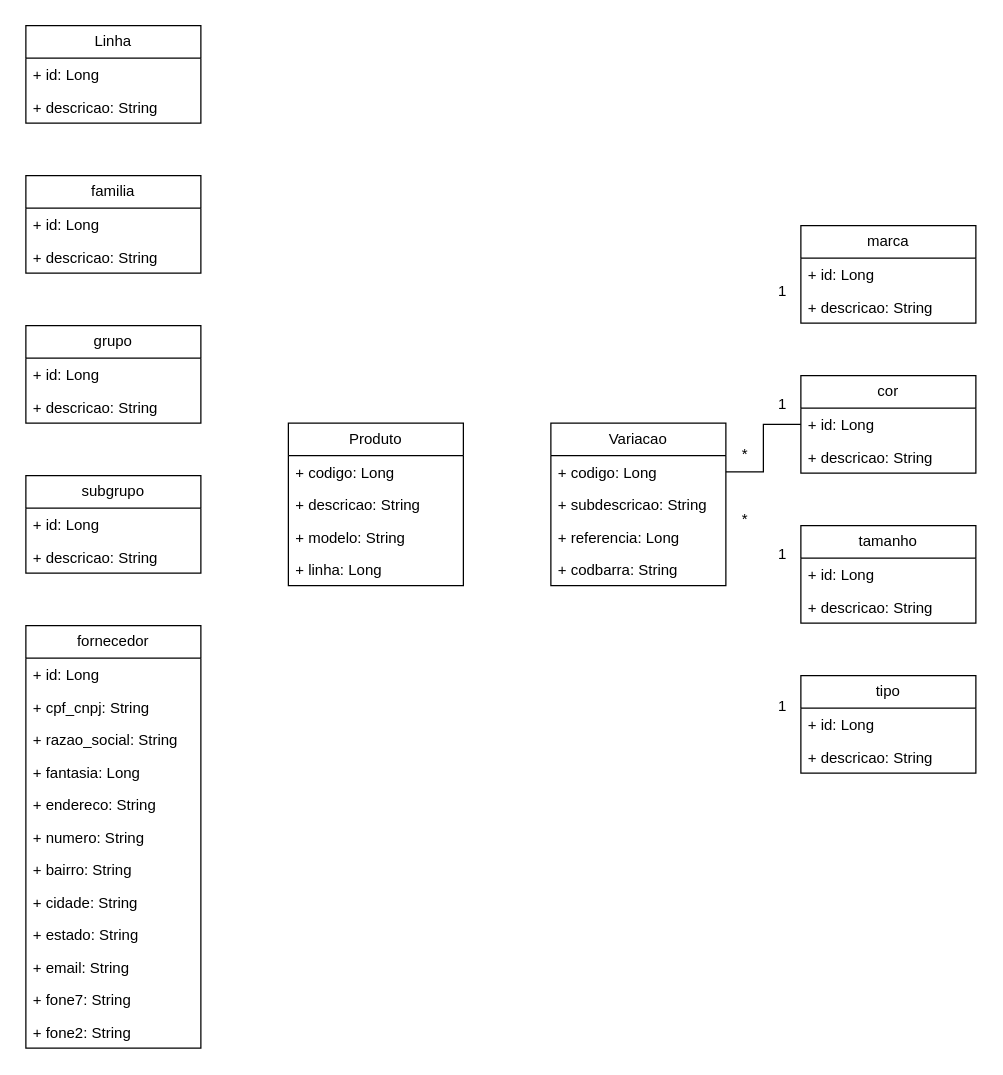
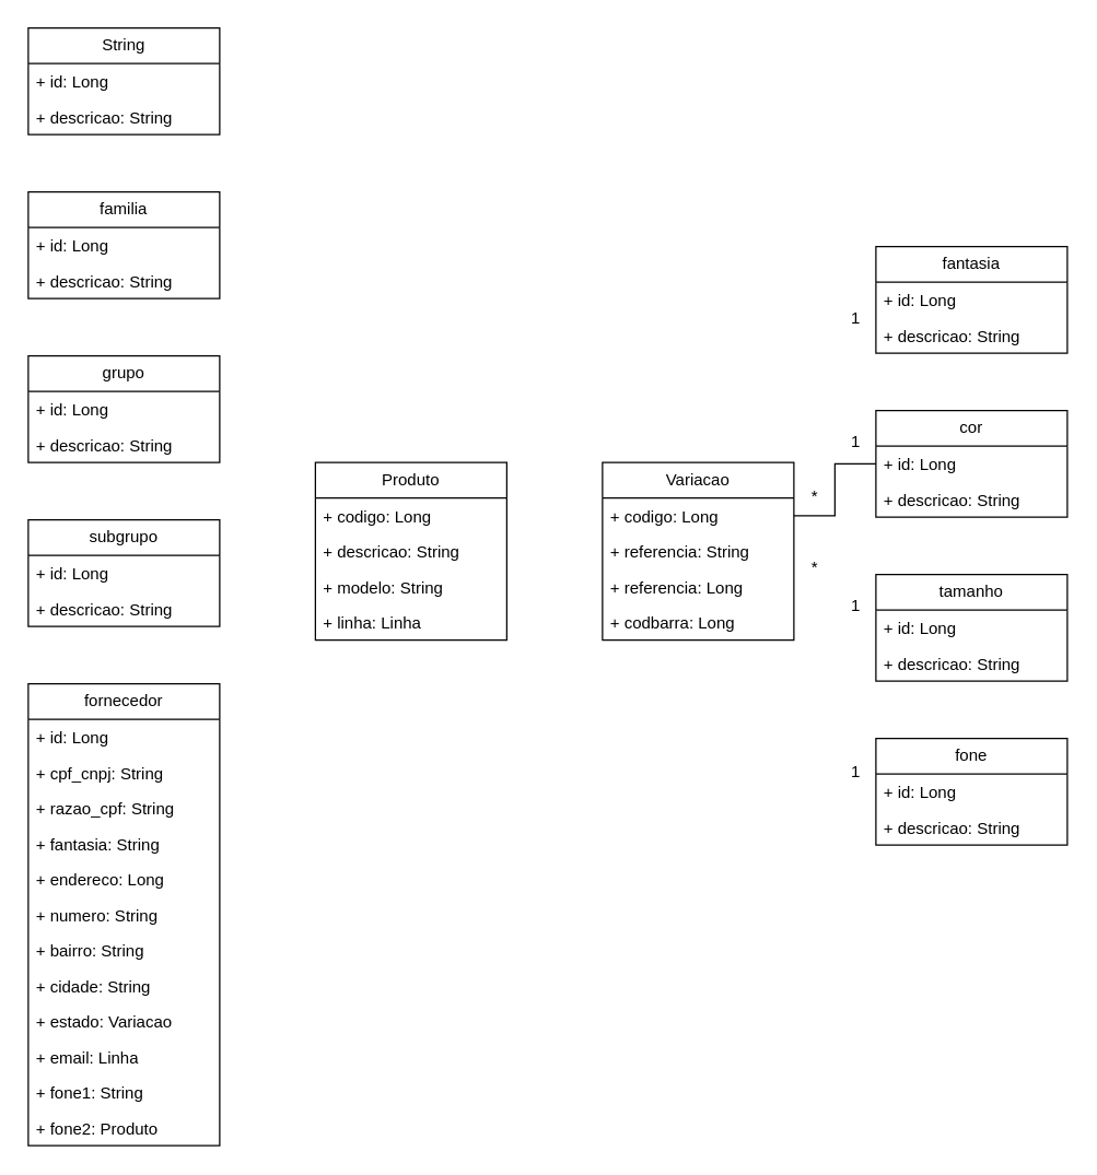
- <mxCell id="2" value="Linha" style="swimlane;fontStyle=0;childLayout=stackLayout;horizontal=1;startSize=26;fillColor=none;horizontalStack=0;resizeParent=1;resizeParentMax=0;resizeLast=0;collapsible=1;marginBottom=0;whiteSpace=wrap;html=1;" parent="1" vertex="1"><mxGeometry x="20" y="20" width="140" height="78" as="geometry" /></mxCell>
+ <mxCell id="2" value="String" style="swimlane;fontStyle=0;childLayout=stackLayout;horizontal=1;startSize=26;fillColor=none;horizontalStack=0;resizeParent=1;resizeParentMax=0;resizeLast=0;collapsible=1;marginBottom=0;whiteSpace=wrap;html=1;" parent="1" vertex="1"><mxGeometry x="20" y="20" width="140" height="78" as="geometry" /></mxCell>
- <mxCell id="14" value="marca" style="swimlane;fontStyle=0;childLayout=stackLayout;horizontal=1;startSize=26;fillColor=none;horizontalStack=0;resizeParent=1;resizeParentMax=0;resizeLast=0;collapsible=1;marginBottom=0;whiteSpace=wrap;html=1;" parent="1" vertex="1"><mxGeometry x="640" y="180" width="140" height="78" as="geometry" /></mxCell>
+ <mxCell id="14" value="fantasia" style="swimlane;fontStyle=0;childLayout=stackLayout;horizontal=1;startSize=26;fillColor=none;horizontalStack=0;resizeParent=1;resizeParentMax=0;resizeLast=0;collapsible=1;marginBottom=0;whiteSpace=wrap;html=1;" parent="1" vertex="1"><mxGeometry x="640" y="180" width="140" height="78" as="geometry" /></mxCell>
- <mxCell id="47" value="+ subdescricao: String" style="text;strokeColor=none;fillColor=none;align=left;verticalAlign=top;spacingLeft=4;spacingRight=4;overflow=hidden;rotatable=0;points=[[0,0.5],[1,0.5]];portConstraint=eastwest;whiteSpace=wrap;html=1;" vertex="1" parent="45"><mxGeometry y="52" width="140" height="26" as="geometry" /></mxCell>
+ <mxCell id="47" value="+ referencia: String" style="text;strokeColor=none;fillColor=none;align=left;verticalAlign=top;spacingLeft=4;spacingRight=4;overflow=hidden;rotatable=0;points=[[0,0.5],[1,0.5]];portConstraint=eastwest;whiteSpace=wrap;html=1;" vertex="1" parent="45"><mxGeometry y="52" width="140" height="26" as="geometry" /></mxCell>
- <mxCell id="41" value="+ linha: Long" style="text;strokeColor=none;fillColor=none;align=left;verticalAlign=top;spacingLeft=4;spacingRight=4;overflow=hidden;rotatable=0;points=[[0,0.5],[1,0.5]];portConstraint=eastwest;whiteSpace=wrap;html=1;" vertex="1" parent="37"><mxGeometry y="104" width="140" height="26" as="geometry" /></mxCell>
+ <mxCell id="41" value="+ linha: Linha" style="text;strokeColor=none;fillColor=none;align=left;verticalAlign=top;spacingLeft=4;spacingRight=4;overflow=hidden;rotatable=0;points=[[0,0.5],[1,0.5]];portConstraint=eastwest;whiteSpace=wrap;html=1;" vertex="1" parent="37"><mxGeometry y="104" width="140" height="26" as="geometry" /></mxCell>
- <mxCell id="49" value="+ codbarra: String" style="text;strokeColor=none;fillColor=none;align=left;verticalAlign=top;spacingLeft=4;spacingRight=4;overflow=hidden;rotatable=0;points=[[0,0.5],[1,0.5]];portConstraint=eastwest;whiteSpace=wrap;html=1;" vertex="1" parent="45"><mxGeometry y="104" width="140" height="26" as="geometry" /></mxCell>
+ <mxCell id="49" value="+ codbarra: Long" style="text;strokeColor=none;fillColor=none;align=left;verticalAlign=top;spacingLeft=4;spacingRight=4;overflow=hidden;rotatable=0;points=[[0,0.5],[1,0.5]];portConstraint=eastwest;whiteSpace=wrap;html=1;" vertex="1" parent="45"><mxGeometry y="104" width="140" height="26" as="geometry" /></mxCell>
- <mxCell id="42" value="tipo" style="swimlane;fontStyle=0;childLayout=stackLayout;horizontal=1;startSize=26;fillColor=none;horizontalStack=0;resizeParent=1;resizeParentMax=0;resizeLast=0;collapsible=1;marginBottom=0;whiteSpace=wrap;html=1;" vertex="1" parent="1"><mxGeometry x="640" y="540" width="140" height="78" as="geometry" /></mxCell>
+ <mxCell id="42" value="fone" style="swimlane;fontStyle=0;childLayout=stackLayout;horizontal=1;startSize=26;fillColor=none;horizontalStack=0;resizeParent=1;resizeParentMax=0;resizeLast=0;collapsible=1;marginBottom=0;whiteSpace=wrap;html=1;" vertex="1" parent="1"><mxGeometry x="640" y="540" width="140" height="78" as="geometry" /></mxCell>
- <mxCell id="20" value="+ razao_social: String" style="text;strokeColor=none;fillColor=none;align=left;verticalAlign=top;spacingLeft=4;spacingRight=4;overflow=hidden;rotatable=0;points=[[0,0.5],[1,0.5]];portConstraint=eastwest;whiteSpace=wrap;html=1;" parent="17" vertex="1"><mxGeometry y="78" width="140" height="26" as="geometry" /></mxCell>
+ <mxCell id="20" value="+ razao_cpf: String" style="text;strokeColor=none;fillColor=none;align=left;verticalAlign=top;spacingLeft=4;spacingRight=4;overflow=hidden;rotatable=0;points=[[0,0.5],[1,0.5]];portConstraint=eastwest;whiteSpace=wrap;html=1;" parent="17" vertex="1"><mxGeometry y="78" width="140" height="26" as="geometry" /></mxCell>
- <mxCell id="21" value="+ fantasia: Long" style="text;strokeColor=none;fillColor=none;align=left;verticalAlign=top;spacingLeft=4;spacingRight=4;overflow=hidden;rotatable=0;points=[[0,0.5],[1,0.5]];portConstraint=eastwest;whiteSpace=wrap;html=1;" vertex="1" parent="17"><mxGeometry y="104" width="140" height="26" as="geometry" /></mxCell>
+ <mxCell id="21" value="+ fantasia: String" style="text;strokeColor=none;fillColor=none;align=left;verticalAlign=top;spacingLeft=4;spacingRight=4;overflow=hidden;rotatable=0;points=[[0,0.5],[1,0.5]];portConstraint=eastwest;whiteSpace=wrap;html=1;" vertex="1" parent="17"><mxGeometry y="104" width="140" height="26" as="geometry" /></mxCell>
- <mxCell id="22" value="+ endereco: String" style="text;strokeColor=none;fillColor=none;align=left;verticalAlign=top;spacingLeft=4;spacingRight=4;overflow=hidden;rotatable=0;points=[[0,0.5],[1,0.5]];portConstraint=eastwest;whiteSpace=wrap;html=1;" parent="17" vertex="1"><mxGeometry y="130" width="140" height="26" as="geometry" /></mxCell>
+ <mxCell id="22" value="+ endereco: Long" style="text;strokeColor=none;fillColor=none;align=left;verticalAlign=top;spacingLeft=4;spacingRight=4;overflow=hidden;rotatable=0;points=[[0,0.5],[1,0.5]];portConstraint=eastwest;whiteSpace=wrap;html=1;" parent="17" vertex="1"><mxGeometry y="130" width="140" height="26" as="geometry" /></mxCell>
- <mxCell id="26" value="+ estado: String" style="text;strokeColor=none;fillColor=none;align=left;verticalAlign=top;spacingLeft=4;spacingRight=4;overflow=hidden;rotatable=0;points=[[0,0.5],[1,0.5]];portConstraint=eastwest;whiteSpace=wrap;html=1;" vertex="1" parent="17"><mxGeometry y="234" width="140" height="26" as="geometry" /></mxCell>
+ <mxCell id="26" value="+ estado: Variacao" style="text;strokeColor=none;fillColor=none;align=left;verticalAlign=top;spacingLeft=4;spacingRight=4;overflow=hidden;rotatable=0;points=[[0,0.5],[1,0.5]];portConstraint=eastwest;whiteSpace=wrap;html=1;" vertex="1" parent="17"><mxGeometry y="234" width="140" height="26" as="geometry" /></mxCell>
- <mxCell id="27" value="+ email: String" style="text;strokeColor=none;fillColor=none;align=left;verticalAlign=top;spacingLeft=4;spacingRight=4;overflow=hidden;rotatable=0;points=[[0,0.5],[1,0.5]];portConstraint=eastwest;whiteSpace=wrap;html=1;" vertex="1" parent="17"><mxGeometry y="260" width="140" height="26" as="geometry" /></mxCell>
+ <mxCell id="27" value="+ email: Linha" style="text;strokeColor=none;fillColor=none;align=left;verticalAlign=top;spacingLeft=4;spacingRight=4;overflow=hidden;rotatable=0;points=[[0,0.5],[1,0.5]];portConstraint=eastwest;whiteSpace=wrap;html=1;" vertex="1" parent="17"><mxGeometry y="260" width="140" height="26" as="geometry" /></mxCell>
- <mxCell id="28" value="+ fone7: String" style="text;strokeColor=none;fillColor=none;align=left;verticalAlign=top;spacingLeft=4;spacingRight=4;overflow=hidden;rotatable=0;points=[[0,0.5],[1,0.5]];portConstraint=eastwest;whiteSpace=wrap;html=1;" vertex="1" parent="17"><mxGeometry y="286" width="140" height="26" as="geometry" /></mxCell>
+ <mxCell id="28" value="+ fone1: String" style="text;strokeColor=none;fillColor=none;align=left;verticalAlign=top;spacingLeft=4;spacingRight=4;overflow=hidden;rotatable=0;points=[[0,0.5],[1,0.5]];portConstraint=eastwest;whiteSpace=wrap;html=1;" vertex="1" parent="17"><mxGeometry y="286" width="140" height="26" as="geometry" /></mxCell>
- <mxCell id="29" value="+ fone2: String" style="text;strokeColor=none;fillColor=none;align=left;verticalAlign=top;spacingLeft=4;spacingRight=4;overflow=hidden;rotatable=0;points=[[0,0.5],[1,0.5]];portConstraint=eastwest;whiteSpace=wrap;html=1;" vertex="1" parent="17"><mxGeometry y="312" width="140" height="26" as="geometry" /></mxCell>
+ <mxCell id="29" value="+ fone2: Produto" style="text;strokeColor=none;fillColor=none;align=left;verticalAlign=top;spacingLeft=4;spacingRight=4;overflow=hidden;rotatable=0;points=[[0,0.5],[1,0.5]];portConstraint=eastwest;whiteSpace=wrap;html=1;" vertex="1" parent="17"><mxGeometry y="312" width="140" height="26" as="geometry" /></mxCell>
